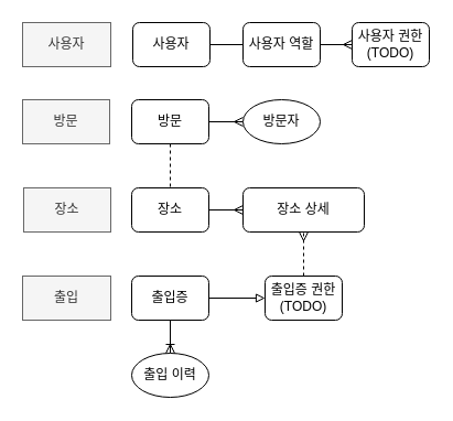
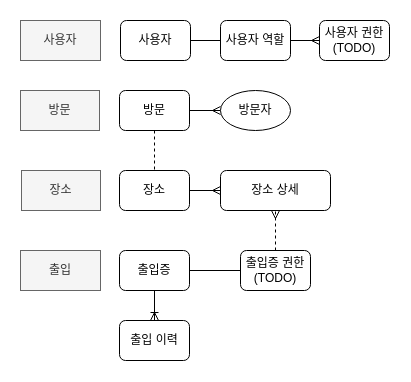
- <mxCell id="11" style="edgeStyle=orthogonalEdgeStyle;rounded=0;orthogonalLoop=1;jettySize=auto;html=1;endArrow=block;endFill=0;" edge="1" parent="1" source="12" target="20"><mxGeometry relative="1" as="geometry" /></mxCell>
+ <mxCell id="11" style="edgeStyle=orthogonalEdgeStyle;rounded=0;orthogonalLoop=1;jettySize=auto;html=1;endArrow=none;endFill=0;" edge="1" parent="1" source="12" target="20"><mxGeometry relative="1" as="geometry" /></mxCell>
- <mxCell id="13" value="출입 이력" style="ellipse;whiteSpace=wrap;html=1;" vertex="1" parent="1"><mxGeometry x="119" y="320" width="70" height="40" as="geometry" /></mxCell>
+ <mxCell id="13" value="출입 이력" style="rounded=1;whiteSpace=wrap;html=1;" vertex="1" parent="1"><mxGeometry x="119" y="320" width="70" height="40" as="geometry" /></mxCell>
